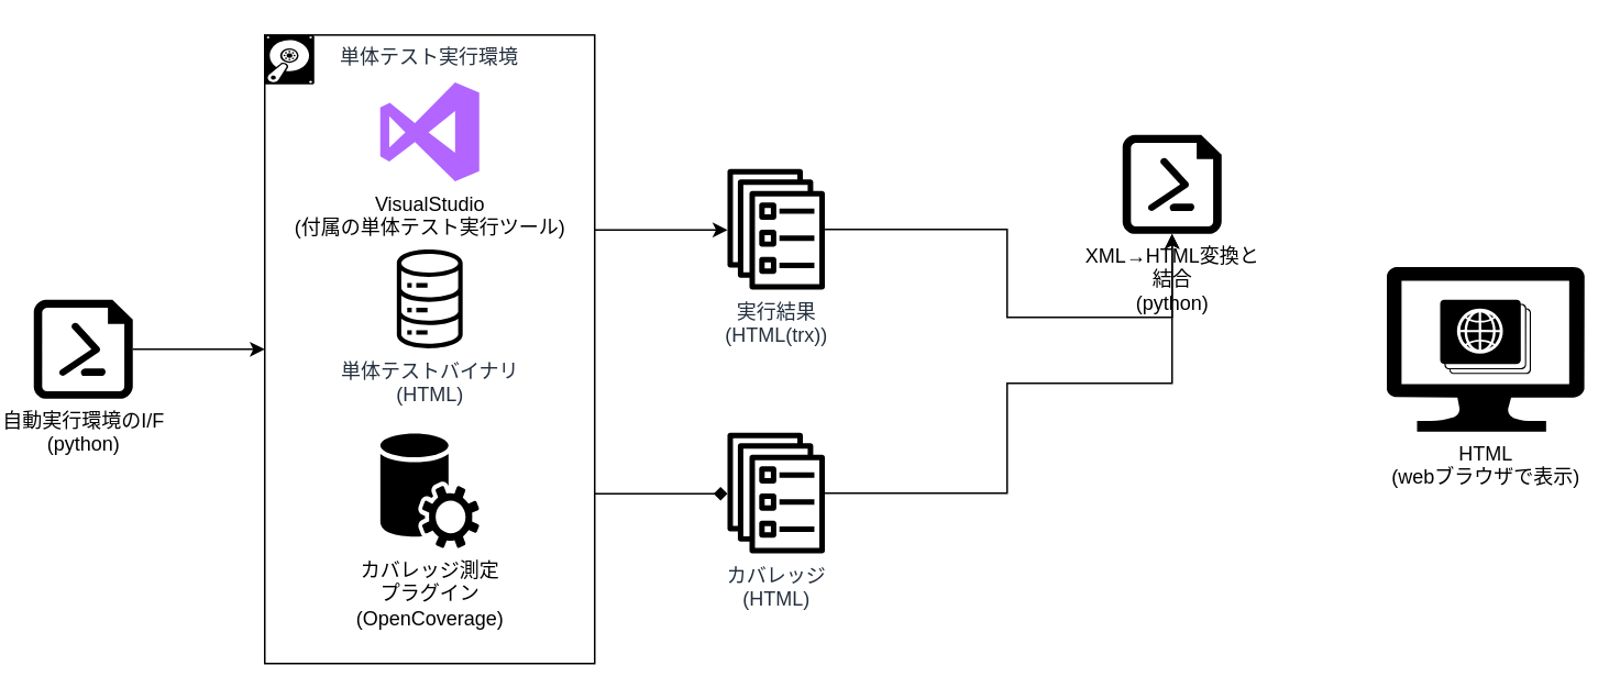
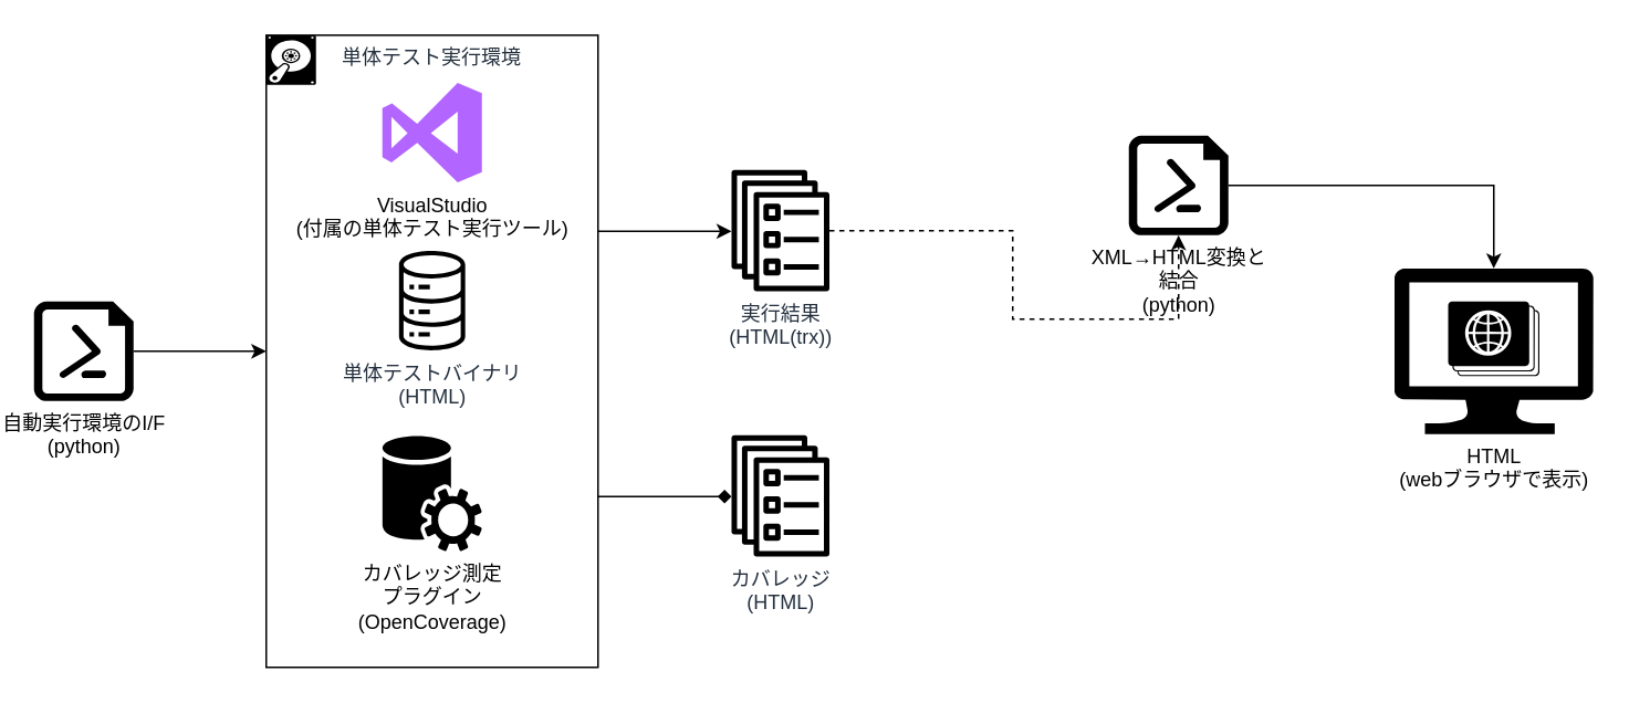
+ <mxCell id="19" style="edgeStyle=orthogonalEdgeStyle;rounded=0;orthogonalLoop=1;jettySize=auto;html=1;" edge="1" parent="1" source="20" target="8"><mxGeometry relative="1" as="geometry"><mxPoint x="800" y="211.38" as="targetPoint" /></mxGeometry></mxCell>
- <mxCell id="2" style="edgeStyle=orthogonalEdgeStyle;rounded=0;orthogonalLoop=1;jettySize=auto;html=1;" parent="1" source="3" target="20" edge="1"><mxGeometry relative="1" as="geometry"><mxPoint x="650" y="211" as="targetPoint" /><Array as="points"><mxPoint x="610" y="138" /><mxPoint x="610" y="192" /></Array></mxGeometry></mxCell>
+ <mxCell id="2" style="edgeStyle=orthogonalEdgeStyle;rounded=0;orthogonalLoop=1;jettySize=auto;html=1;dashed=1;" parent="1" source="3" target="20" edge="1"><mxGeometry relative="1" as="geometry"><mxPoint x="650" y="211" as="targetPoint" /><Array as="points"><mxPoint x="610" y="138" /><mxPoint x="610" y="192" /></Array></mxGeometry></mxCell>
- <mxCell id="17" style="edgeStyle=orthogonalEdgeStyle;rounded=0;orthogonalLoop=1;jettySize=auto;html=1;" parent="1" source="18" target="20" edge="1"><mxGeometry relative="1" as="geometry"><Array as="points"><mxPoint x="610" y="298" /><mxPoint x="610" y="232" /></Array><mxPoint x="690" y="272" as="targetPoint" /></mxGeometry></mxCell>
